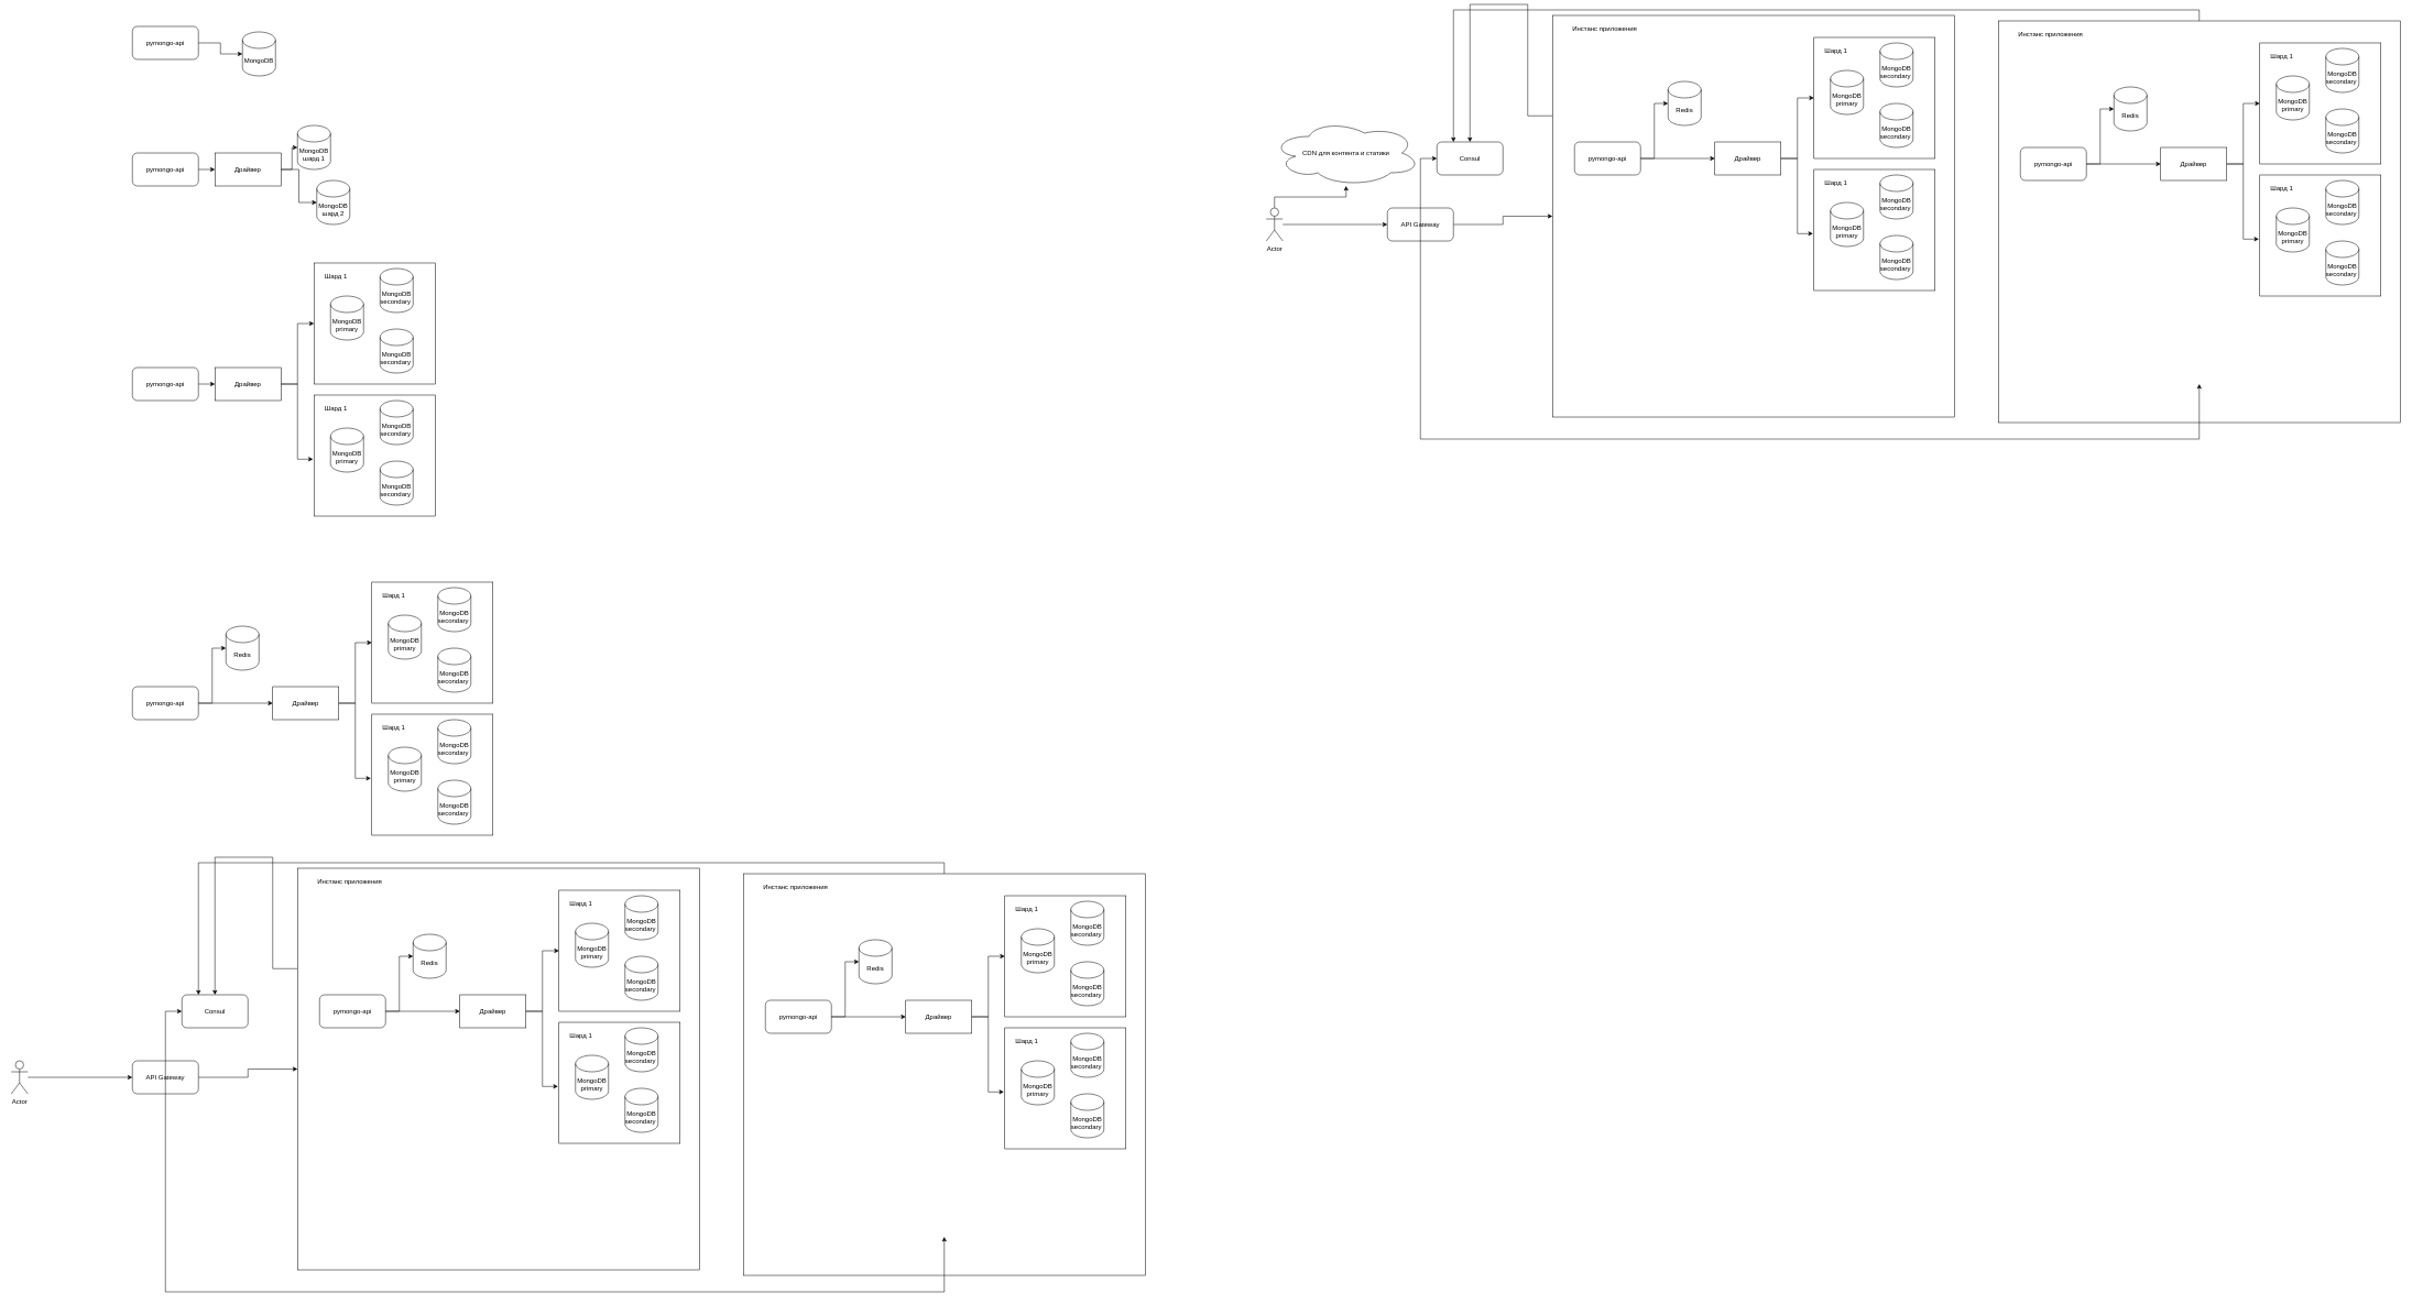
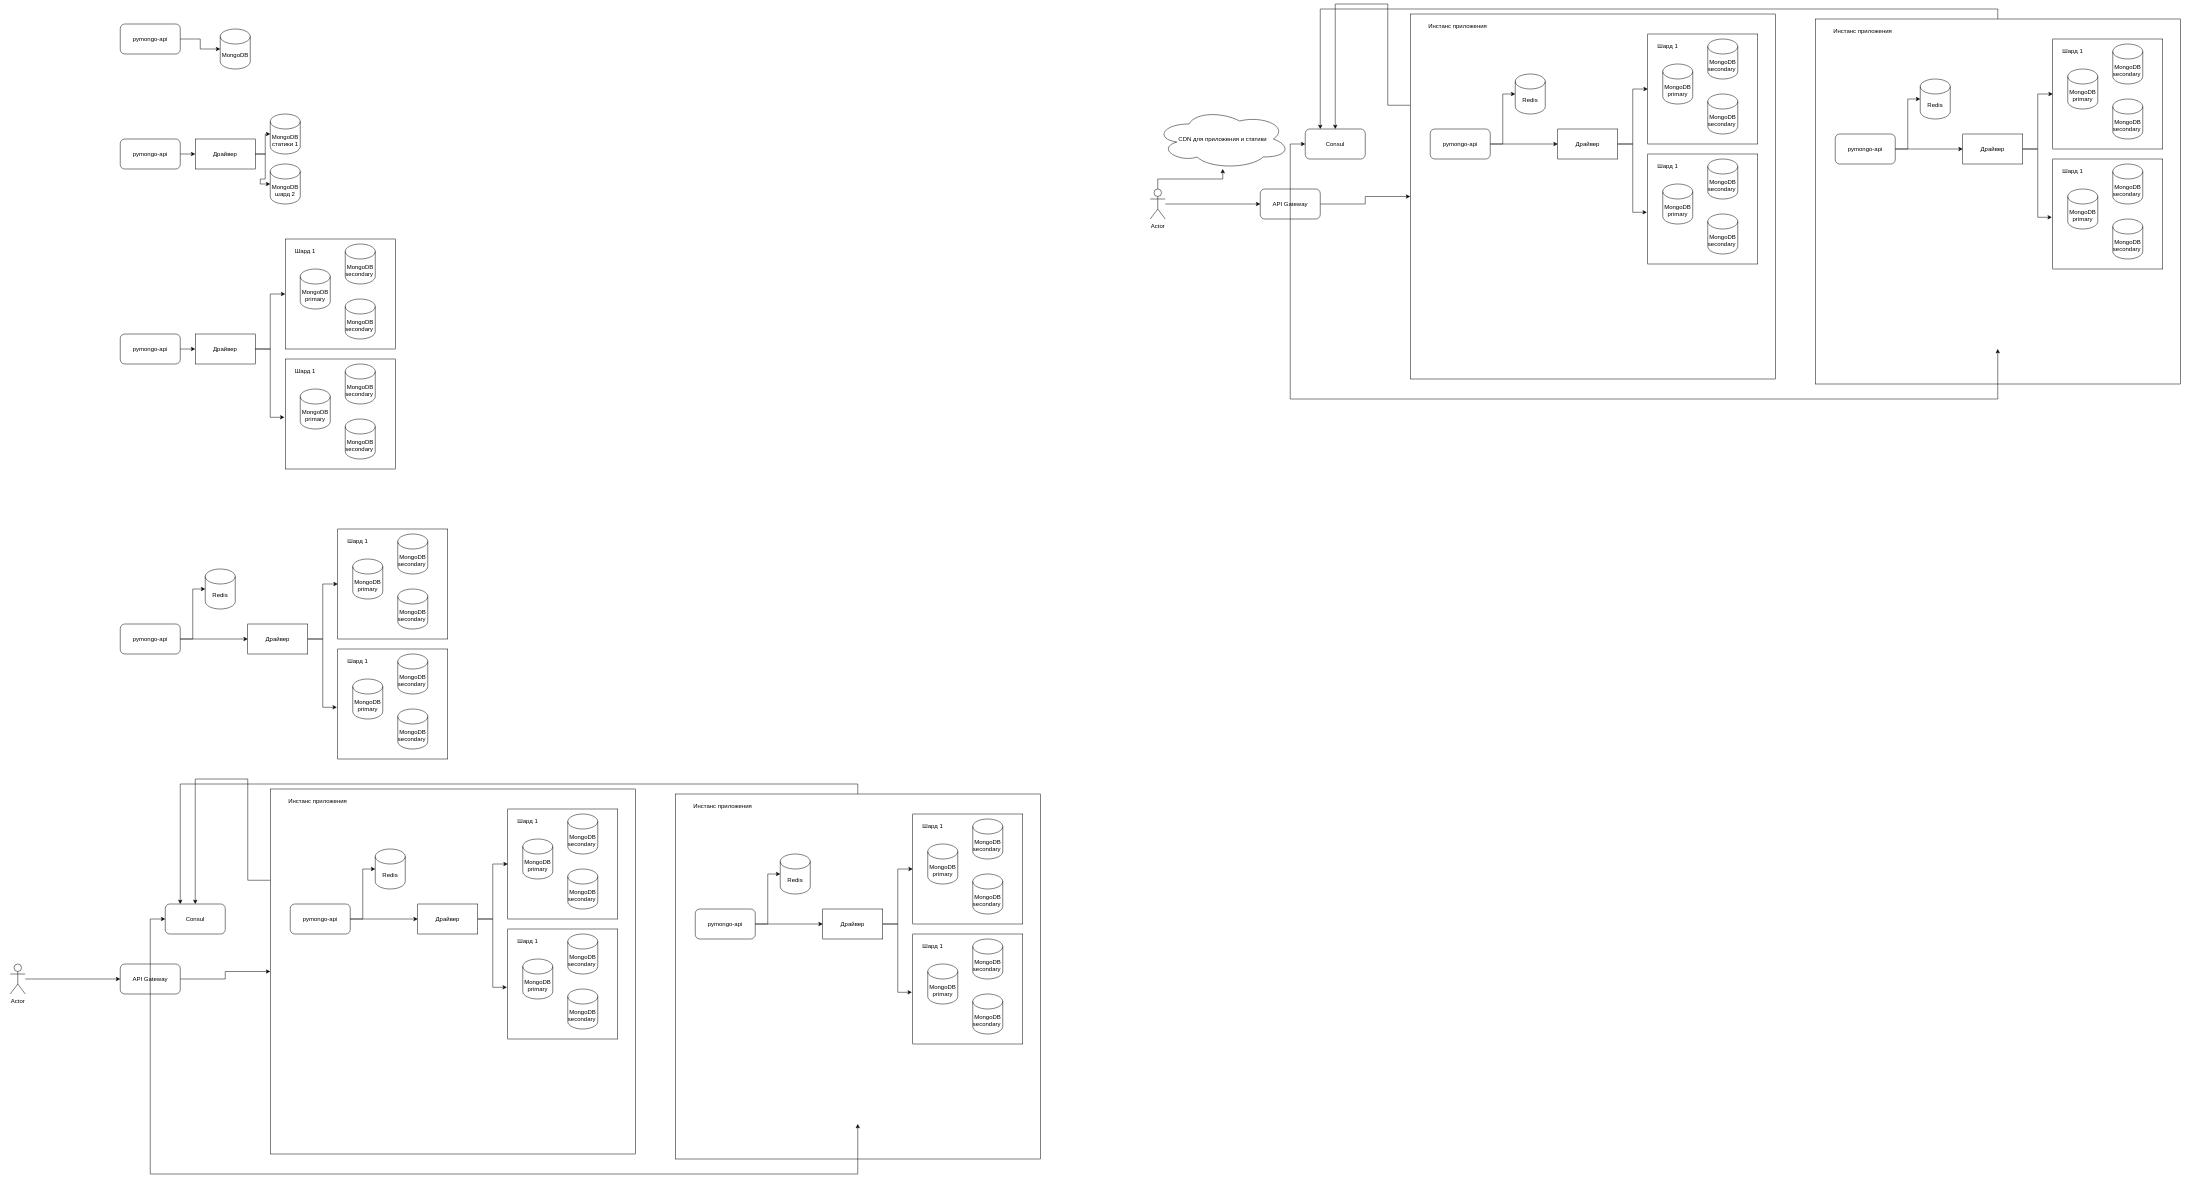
- <mxCell id="139" value="CDN для контента и статики" style="ellipse;shape=cloud;whiteSpace=wrap;html=1;" vertex="1" parent="1"><mxGeometry x="2310" y="210" width="270" height="120" as="geometry" /></mxCell>
+ <mxCell id="139" value="CDN для приложения и статики" style="ellipse;shape=cloud;whiteSpace=wrap;html=1;" vertex="1" parent="1"><mxGeometry x="2310" y="210" width="270" height="120" as="geometry" /></mxCell>
- <mxCell id="11" value="MongoDB&lt;br&gt;шард 1" style="shape=cylinder3;whiteSpace=wrap;html=1;boundedLbl=1;backgroundOutline=1;size=15;" vertex="1" parent="1"><mxGeometry x="540" y="220" width="60" height="80" as="geometry" /></mxCell>
+ <mxCell id="11" value="MongoDB&lt;br&gt;статики 1" style="shape=cylinder3;whiteSpace=wrap;html=1;boundedLbl=1;backgroundOutline=1;size=15;" vertex="1" parent="1"><mxGeometry x="540" y="220" width="60" height="80" as="geometry" /></mxCell>
- <mxCell id="8" value="MongoDB&lt;br&gt;шард 2" style="shape=cylinder3;whiteSpace=wrap;html=1;boundedLbl=1;backgroundOutline=1;size=15;" vertex="1" parent="1"><mxGeometry x="575" y="320" width="60" height="80" as="geometry" /></mxCell>
+ <mxCell id="8" value="MongoDB&lt;br&gt;шард 2" style="shape=cylinder3;whiteSpace=wrap;html=1;boundedLbl=1;backgroundOutline=1;size=15;" vertex="1" parent="1"><mxGeometry x="540" y="320" width="60" height="80" as="geometry" /></mxCell>
